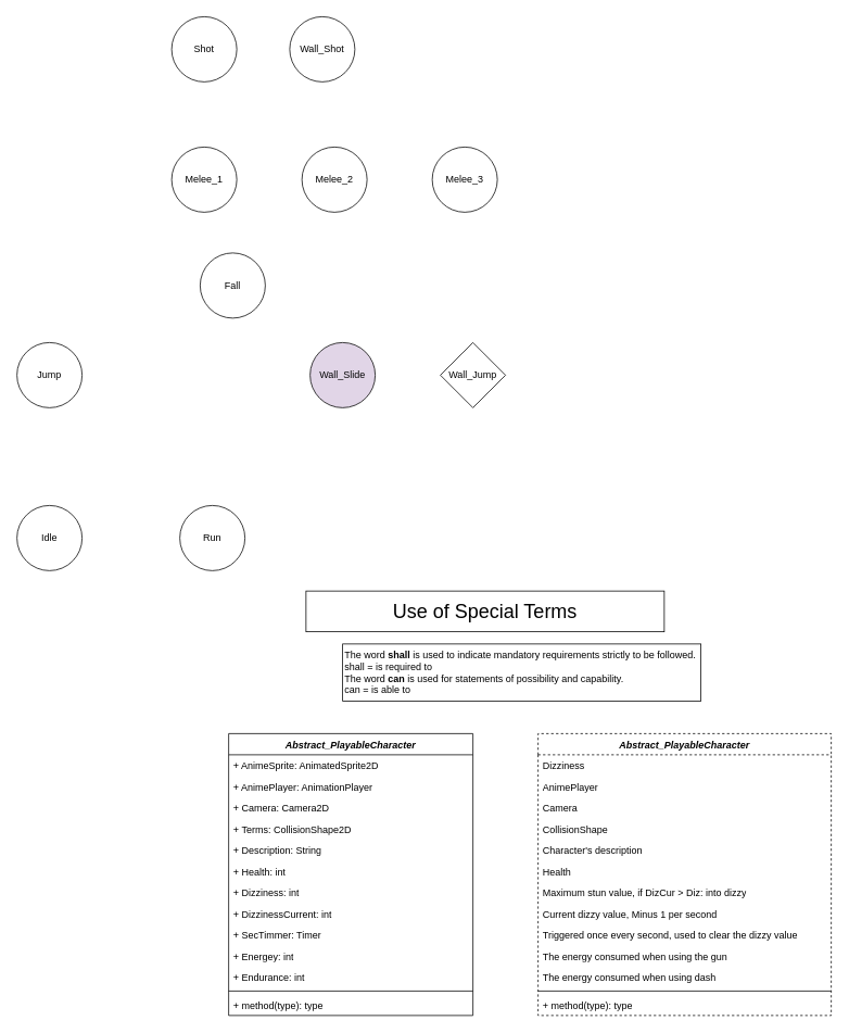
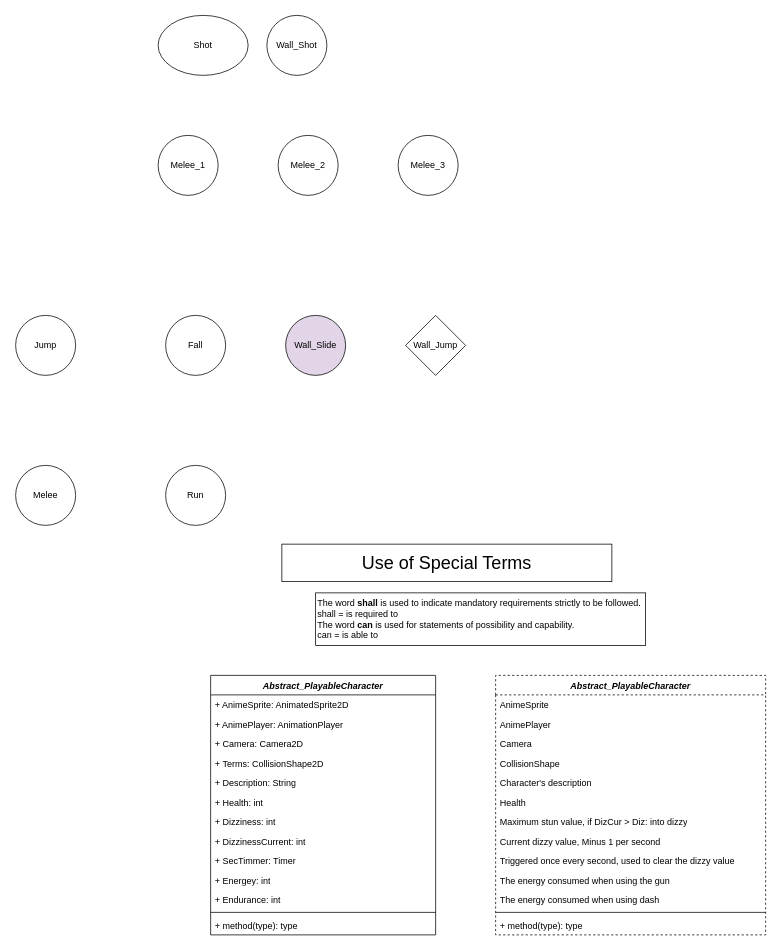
- <mxCell id="27" value="Shot" style="ellipse;whiteSpace=wrap;html=1;aspect=fixed;" vertex="1" parent="1"><mxGeometry x="210" y="20" width="80" height="80" as="geometry" /></mxCell>
+ <mxCell id="27" value="Shot" style="ellipse;whiteSpace=wrap;html=1;aspect=fixed;" vertex="1" parent="1"><mxGeometry x="210" y="20" width="120" height="80" as="geometry" /></mxCell>
- <mxCell id="21" value="Fall" style="ellipse;whiteSpace=wrap;html=1;aspect=fixed;" vertex="1" parent="1"><mxGeometry x="245" y="310" width="80" height="80" as="geometry" /></mxCell>
+ <mxCell id="21" value="Fall" style="ellipse;whiteSpace=wrap;html=1;aspect=fixed;" vertex="1" parent="1"><mxGeometry x="220" y="420" width="80" height="80" as="geometry" /></mxCell>
- <mxCell id="18" value="Idle" style="ellipse;whiteSpace=wrap;html=1;aspect=fixed;" vertex="1" parent="1"><mxGeometry x="20" y="620" width="80" height="80" as="geometry" /></mxCell>
+ <mxCell id="18" value="Melee" style="ellipse;whiteSpace=wrap;html=1;aspect=fixed;" vertex="1" parent="1"><mxGeometry x="20" y="620" width="80" height="80" as="geometry" /></mxCell>
- <mxCell id="29" value="Dizziness" style="text;strokeColor=none;fillColor=none;align=left;verticalAlign=top;spacingLeft=4;spacingRight=4;overflow=hidden;rotatable=0;points=[[0,0.5],[1,0.5]];portConstraint=eastwest;whiteSpace=wrap;html=1;" vertex="1" parent="28"><mxGeometry y="26" width="360" height="26" as="geometry" /></mxCell>
+ <mxCell id="29" value="AnimeSprite" style="text;strokeColor=none;fillColor=none;align=left;verticalAlign=top;spacingLeft=4;spacingRight=4;overflow=hidden;rotatable=0;points=[[0,0.5],[1,0.5]];portConstraint=eastwest;whiteSpace=wrap;html=1;" vertex="1" parent="28"><mxGeometry y="26" width="360" height="26" as="geometry" /></mxCell>
